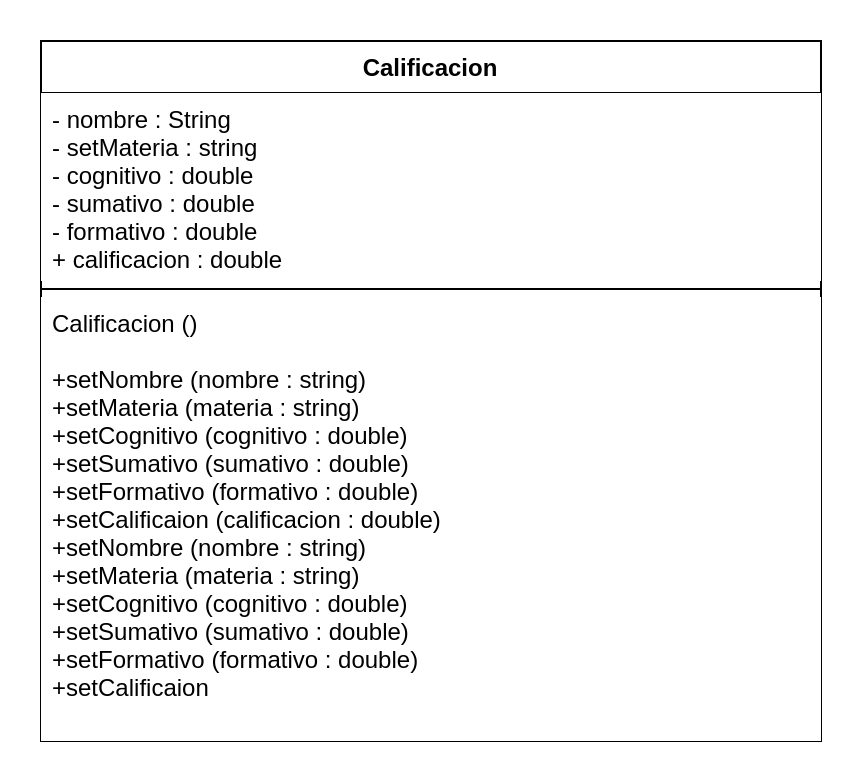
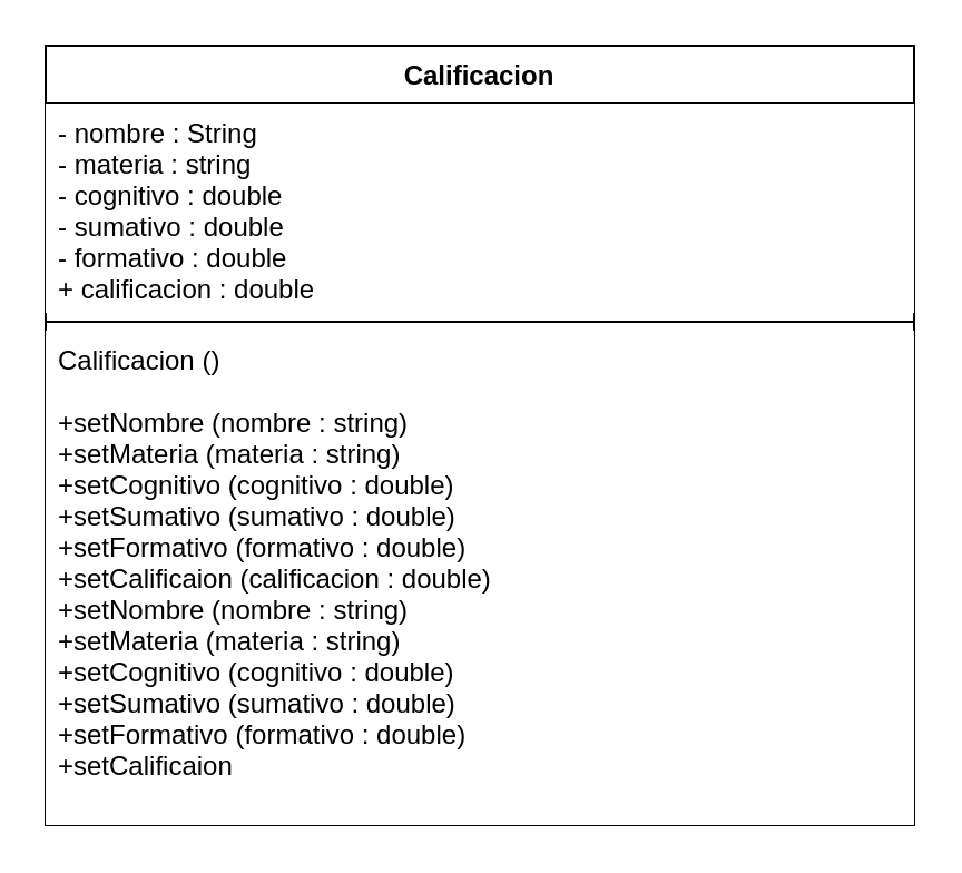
- <mxCell id="3" value="- nombre : String&#10;- setMateria : string&#10;- cognitivo : double&#10;- sumativo : double&#10;- formativo : double&#10;+ calificacion : double" style="text;strokeColor=none;fillColor=default;align=left;verticalAlign=top;spacingLeft=4;spacingRight=4;overflow=hidden;rotatable=0;points=[[0,0.5],[1,0.5]];portConstraint=eastwest;" parent="2" vertex="1"><mxGeometry y="26" width="390" height="94" as="geometry" /></mxCell>
+ <mxCell id="3" value="- nombre : String&#10;- materia : string&#10;- cognitivo : double&#10;- sumativo : double&#10;- formativo : double&#10;+ calificacion : double" style="text;strokeColor=none;fillColor=default;align=left;verticalAlign=top;spacingLeft=4;spacingRight=4;overflow=hidden;rotatable=0;points=[[0,0.5],[1,0.5]];portConstraint=eastwest;" parent="2" vertex="1"><mxGeometry y="26" width="390" height="94" as="geometry" /></mxCell>
